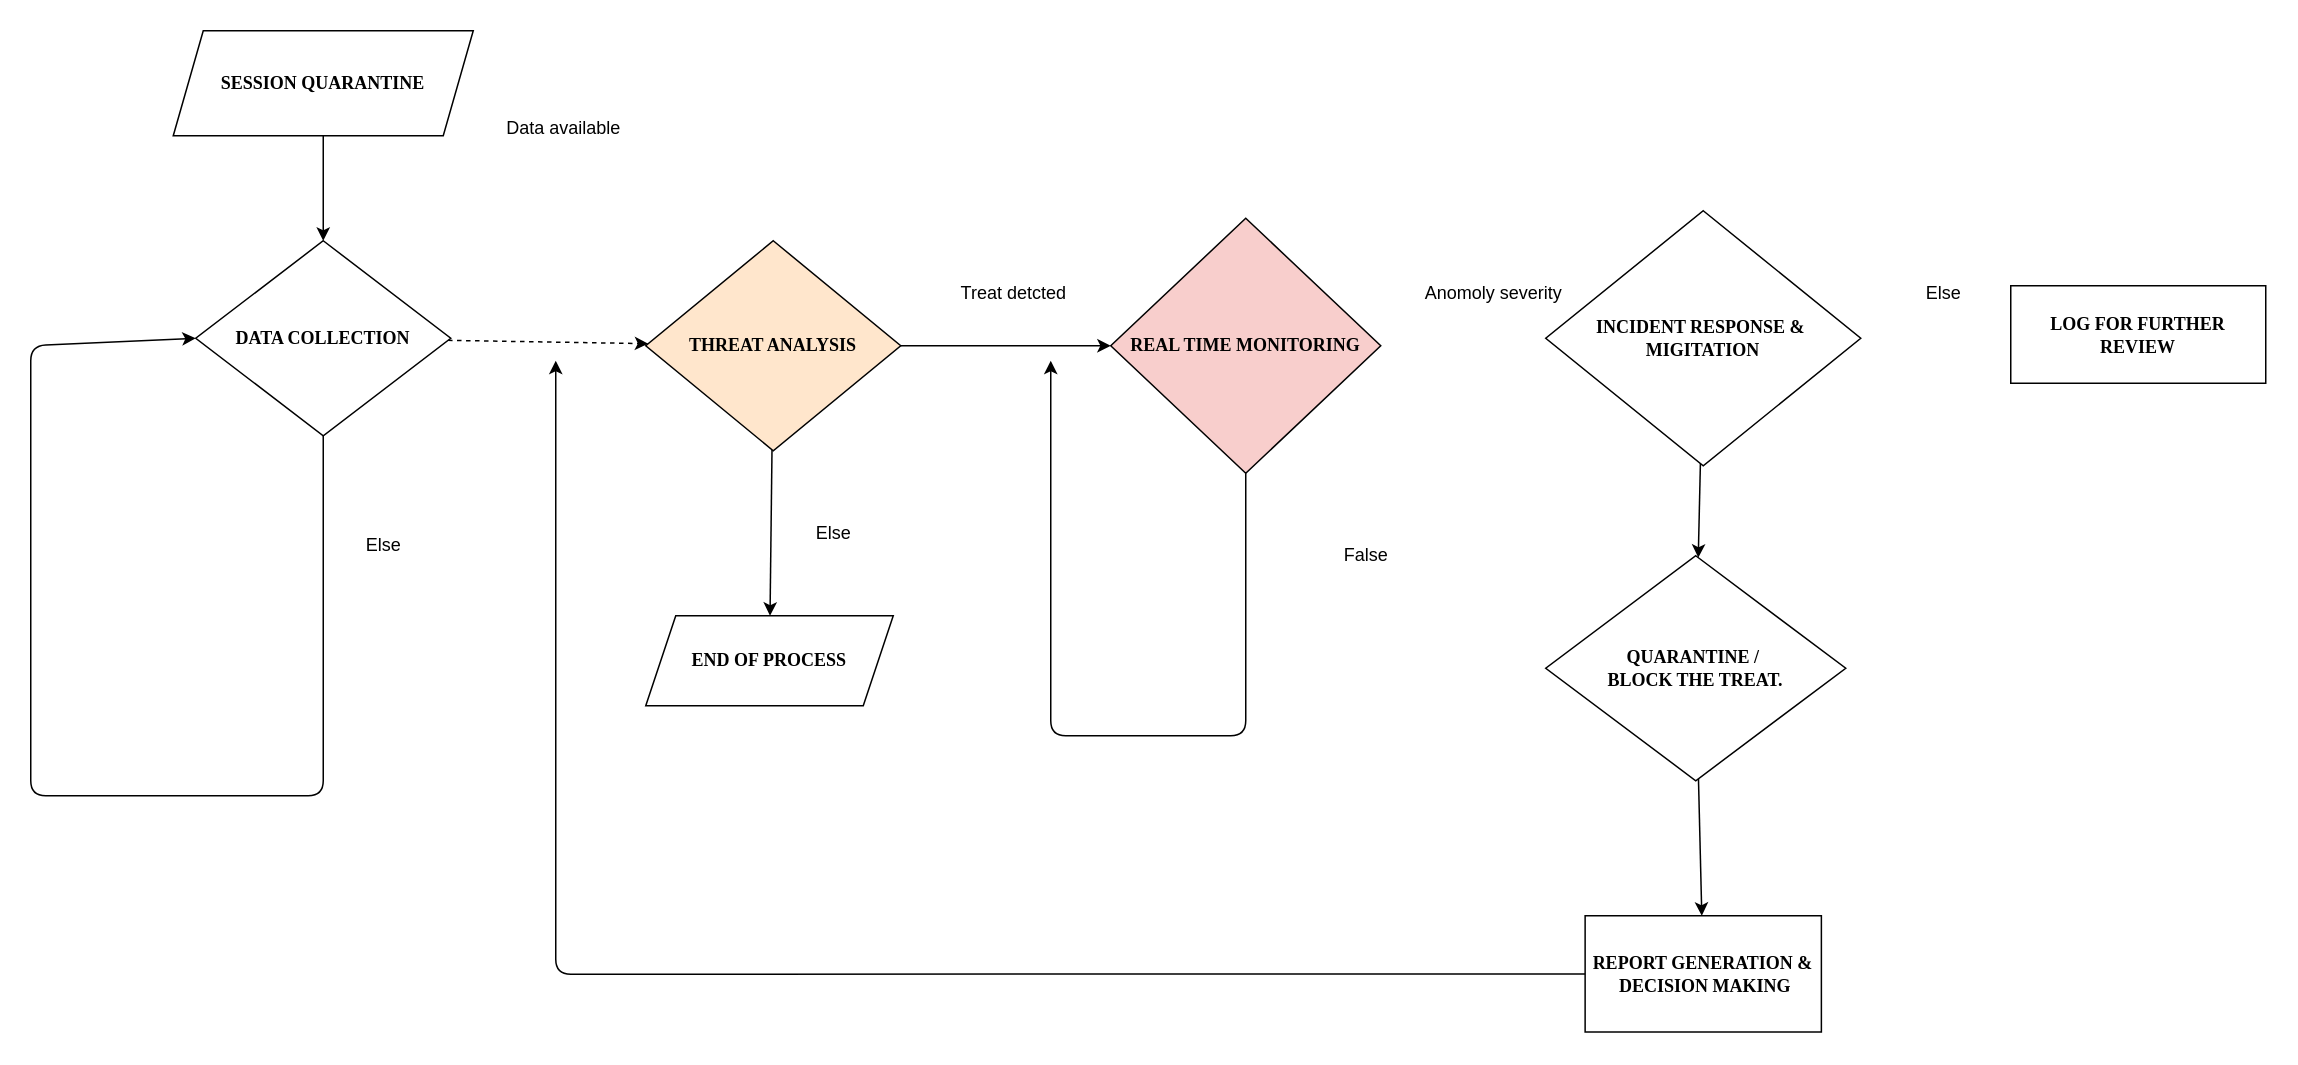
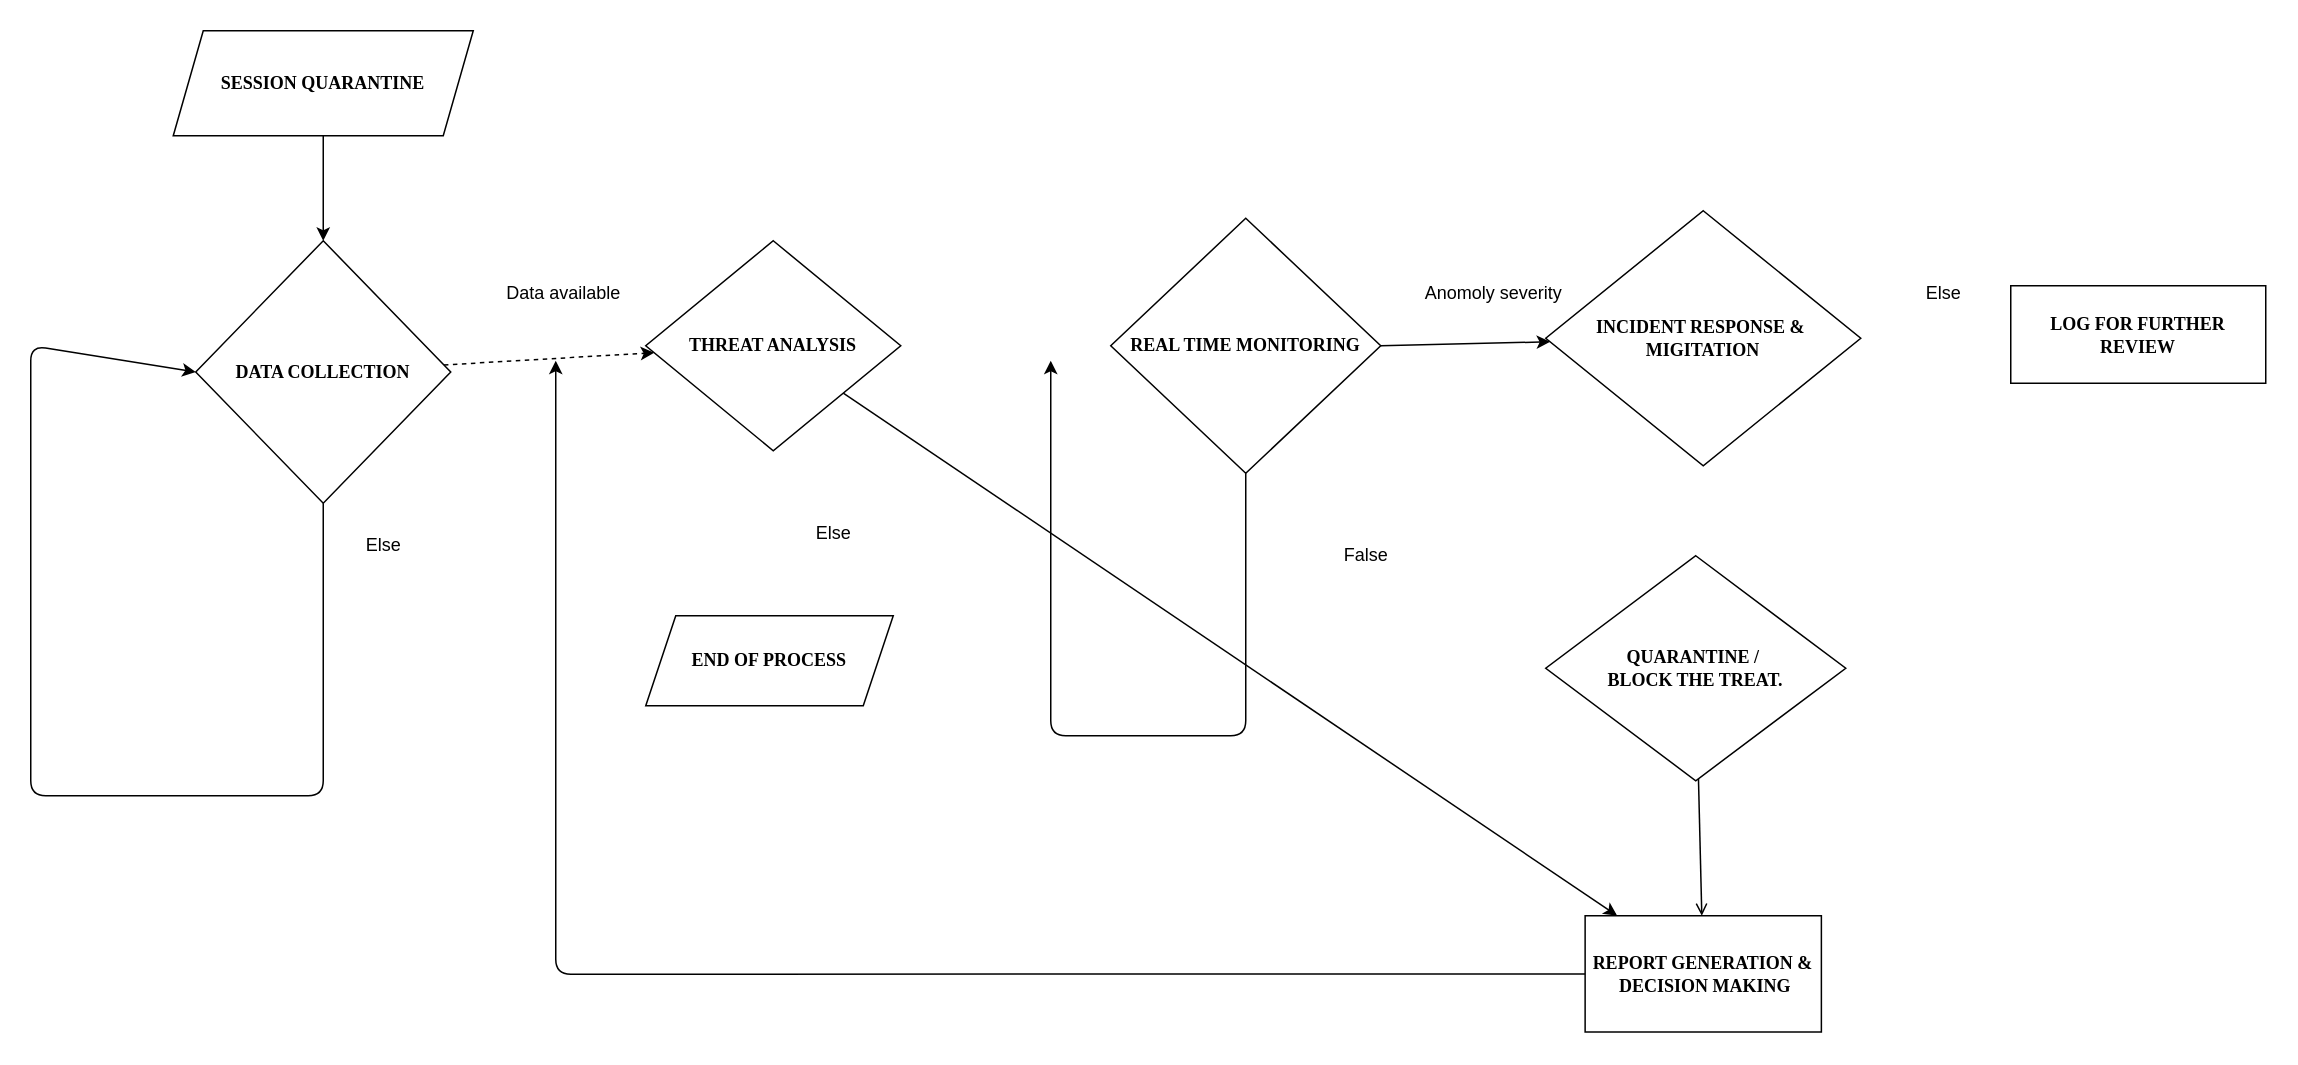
- <mxCell id="8" value="Data available" style="text;html=1;align=center;verticalAlign=middle;resizable=0;points=[];autosize=1;strokeColor=none;fillColor=none;" parent="1" vertex="1"><mxGeometry x="325" y="70" width="100" height="30" as="geometry" /></mxCell>
+ <mxCell id="8" value="Data available" style="text;html=1;align=center;verticalAlign=middle;resizable=0;points=[];autosize=1;strokeColor=none;fillColor=none;" parent="1" vertex="1"><mxGeometry x="325" y="180" width="100" height="30" as="geometry" /></mxCell>
- <mxCell id="11" value="Treat detcted" style="text;html=1;align=center;verticalAlign=middle;resizable=0;points=[];autosize=1;strokeColor=none;fillColor=none;" parent="1" vertex="1"><mxGeometry x="630" y="180" width="90" height="30" as="geometry" /></mxCell>
- <mxCell id="4" value="&lt;font style=&quot;scrollbar-color: light-dark(#e2e2e2, #4b4b4b)&lt;br/&gt;&#09;&#09;&#09;&#09;&#09;light-dark(#fbfbfb, var(--dark-panel-color));&quot; face=&quot;Times New Roman&quot;&gt;&lt;b style=&quot;scrollbar-color: light-dark(#e2e2e2, #4b4b4b)&lt;br/&gt;&#09;&#09;&#09;&#09;&#09;light-dark(#fbfbfb, var(--dark-panel-color));&quot;&gt;DATA COLLECTION&lt;/b&gt;&lt;/font&gt;" style="rhombus;whiteSpace=wrap;html=1;" parent="1" vertex="1"><mxGeometry x="130" y="160" width="170" height="130" as="geometry" /></mxCell>
+ <mxCell id="4" value="&lt;font style=&quot;scrollbar-color: light-dark(#e2e2e2, #4b4b4b)&lt;br/&gt;&#09;&#09;&#09;&#09;&#09;light-dark(#fbfbfb, var(--dark-panel-color));&quot; face=&quot;Times New Roman&quot;&gt;&lt;b style=&quot;scrollbar-color: light-dark(#e2e2e2, #4b4b4b)&lt;br/&gt;&#09;&#09;&#09;&#09;&#09;light-dark(#fbfbfb, var(--dark-panel-color));&quot;&gt;DATA COLLECTION&lt;/b&gt;&lt;/font&gt;" style="rhombus;whiteSpace=wrap;html=1;" parent="1" vertex="1"><mxGeometry x="130" y="160" width="170" height="175" as="geometry" /></mxCell>
+ <mxCell id="12" value="" style="edgeStyle=none;html=1;exitX=1;exitY=0.5;exitDx=0;exitDy=0;" parent="1" source="13" target="15" edge="1"><mxGeometry relative="1" as="geometry" /></mxCell>
- <mxCell id="7" value="&lt;font face=&quot;Times New Roman&quot;&gt;&lt;b&gt;THREAT ANALYSIS&lt;/b&gt;&lt;/font&gt;" style="rhombus;whiteSpace=wrap;html=1;fillColor=#ffe6cc;" parent="1" vertex="1"><mxGeometry x="430" y="160" width="170" height="140" as="geometry" /></mxCell>
+ <mxCell id="7" value="&lt;font face=&quot;Times New Roman&quot;&gt;&lt;b&gt;THREAT ANALYSIS&lt;/b&gt;&lt;/font&gt;" style="rhombus;whiteSpace=wrap;html=1;" parent="1" vertex="1"><mxGeometry x="430" y="160" width="170" height="140" as="geometry" /></mxCell>
- <mxCell id="5" value="" style="edgeStyle=none;html=1;" parent="1" source="7" target="13" edge="1"><mxGeometry relative="1" as="geometry" /></mxCell>
- <mxCell id="13" value="&lt;div&gt;&lt;font face=&quot;Times New Roman&quot;&gt;&lt;b&gt;REAL TIME MONITORING&lt;/b&gt;&lt;/font&gt;&lt;/div&gt;" style="rhombus;whiteSpace=wrap;html=1;fillColor=#f8cecc;" parent="1" vertex="1"><mxGeometry x="740" y="145" width="180" height="170" as="geometry" /></mxCell>
+ <mxCell id="13" value="&lt;div&gt;&lt;font face=&quot;Times New Roman&quot;&gt;&lt;b&gt;REAL TIME MONITORING&lt;/b&gt;&lt;/font&gt;&lt;/div&gt;" style="rhombus;whiteSpace=wrap;html=1;" parent="1" vertex="1"><mxGeometry x="740" y="145" width="180" height="170" as="geometry" /></mxCell>
- <mxCell id="14" value="" style="edgeStyle=none;html=1;" parent="1" source="15" target="22" edge="1"><mxGeometry relative="1" as="geometry" /></mxCell>
- <mxCell id="6" value="" style="edgeStyle=none;html=1;" parent="1" source="7" target="17" edge="1"><mxGeometry relative="1" as="geometry" /></mxCell>
+ <mxCell id="6" value="" style="edgeStyle=none;html=1;" parent="1" source="7" target="25" edge="1"><mxGeometry relative="1" as="geometry" /></mxCell>
- <mxCell id="21" value="" style="edgeStyle=none;html=1;" parent="1" source="22" target="25" edge="1"><mxGeometry relative="1" as="geometry" /></mxCell>
+ <mxCell id="21" value="" style="edgeStyle=none;html=1;endArrow=open;" parent="1" source="22" target="25" edge="1"><mxGeometry relative="1" as="geometry" /></mxCell>
